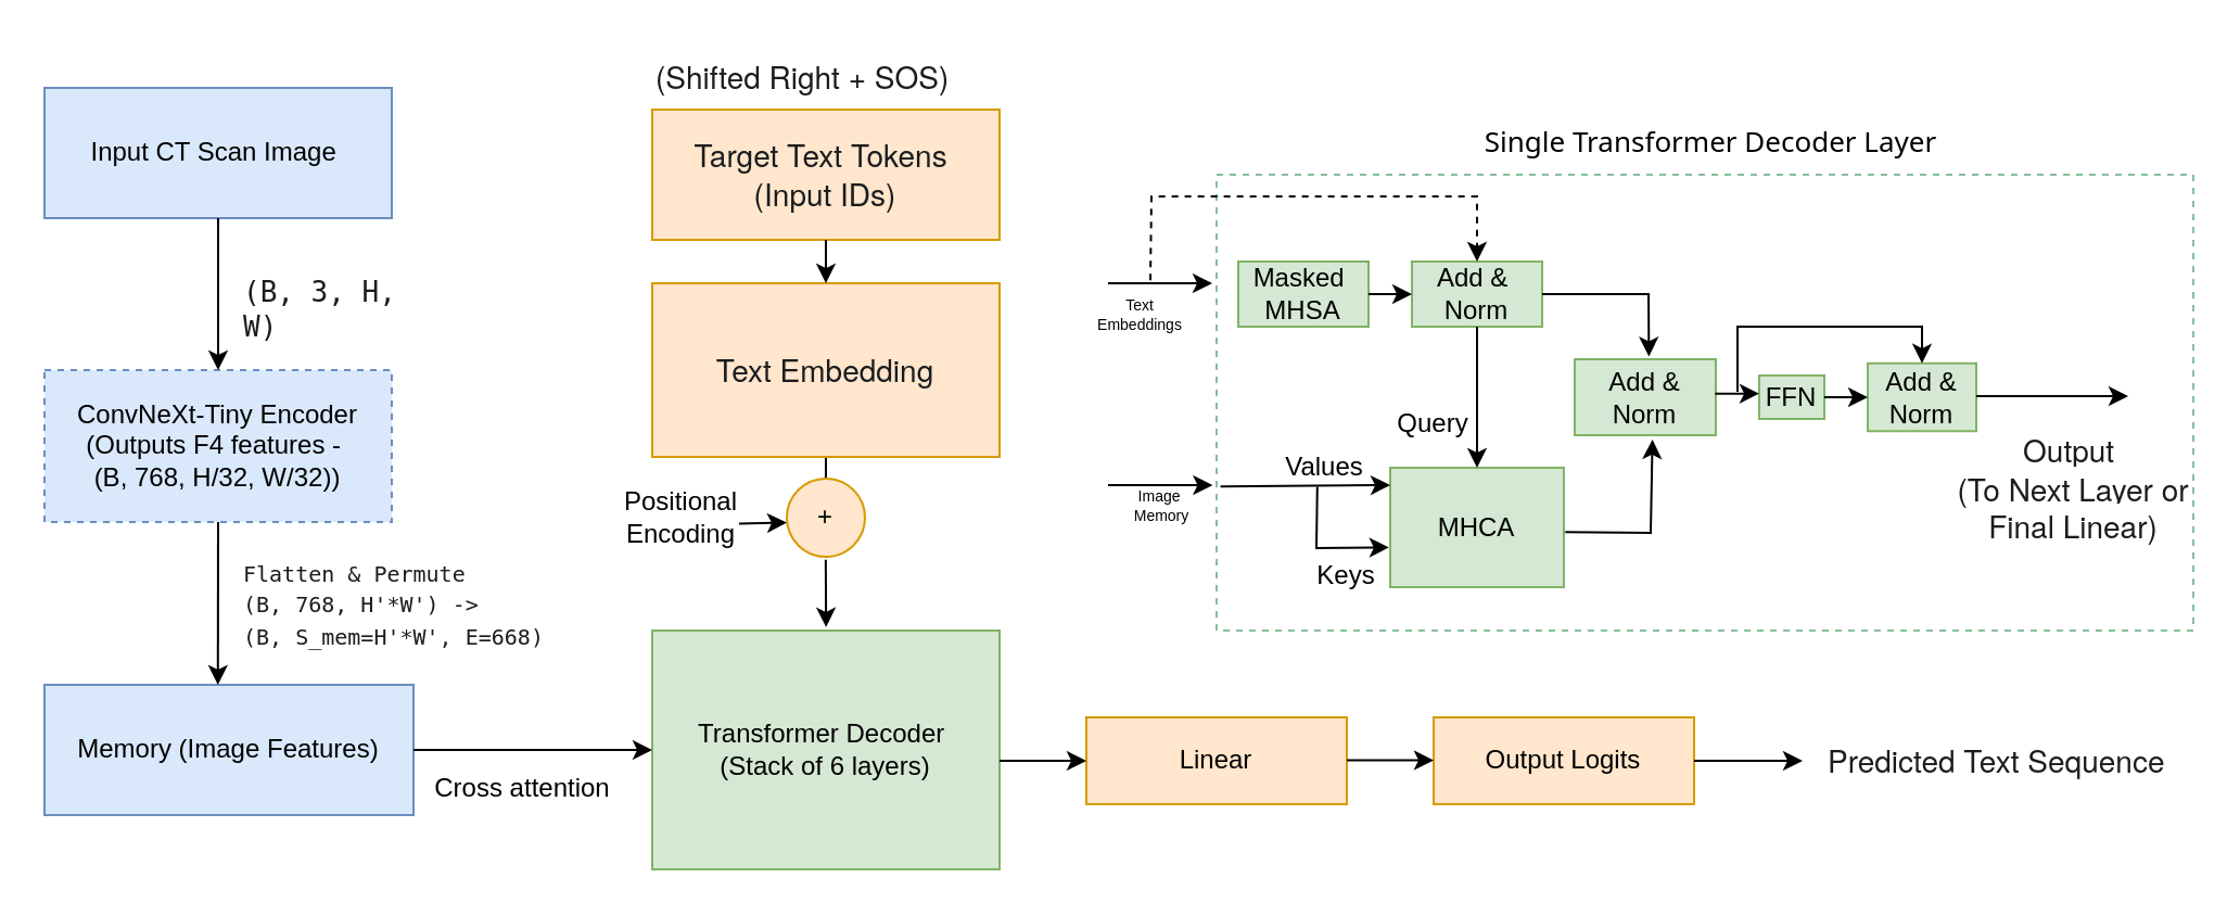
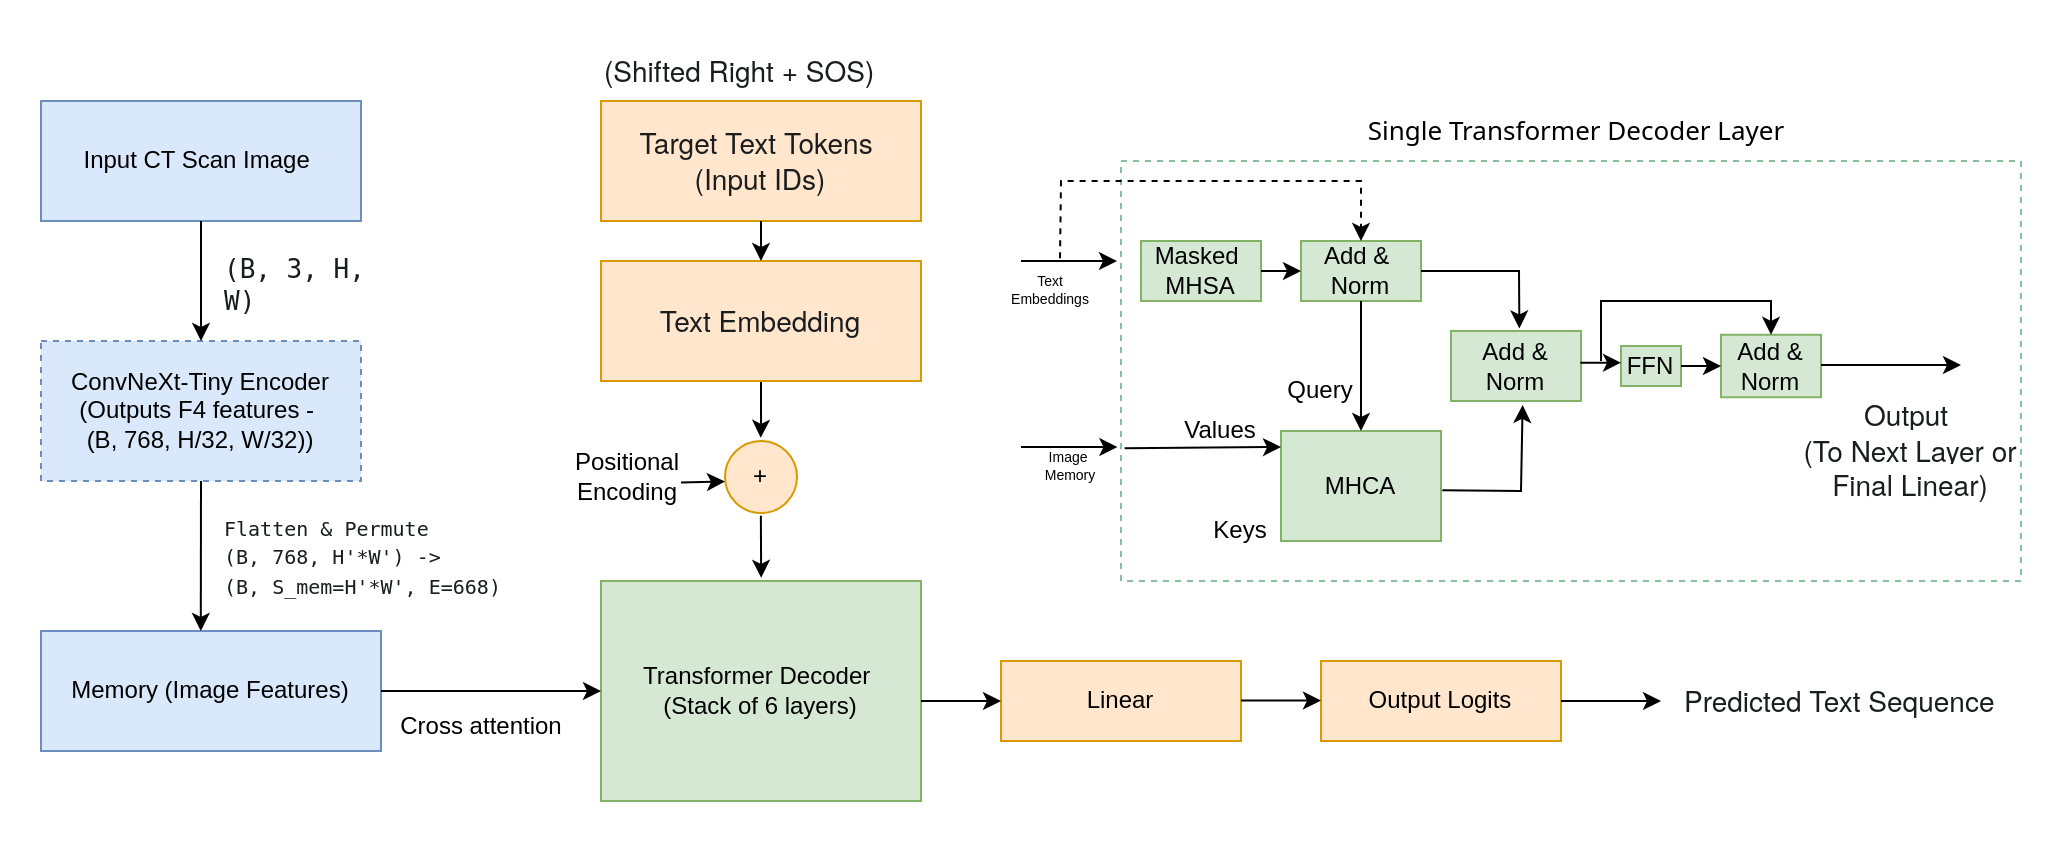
- <mxCell id="2" value="Input CT Scan Image&amp;nbsp;" style="rounded=0;whiteSpace=wrap;html=1;fillColor=#dae8fc;strokeColor=#6c8ebf;" parent="1" vertex="1"><mxGeometry x="20" y="40" width="160" height="60" as="geometry" /></mxCell>
+ <mxCell id="2" value="Input CT Scan Image&amp;nbsp;" style="rounded=0;whiteSpace=wrap;html=1;fillColor=#dae8fc;strokeColor=#6c8ebf;" parent="1" vertex="1"><mxGeometry x="20" y="50" width="160" height="60" as="geometry" /></mxCell>
- <mxCell id="12" value="&lt;span style=&quot;--un-translate-z: 0; --un-pan-x: ; --un-pan-y: ; --un-pinch-zoom: ; --un-scroll-snap-strictness: proximity; --un-ordinal: ; --un-slashed-zero: ; --un-numeric-figure: ; --un-numeric-spacing: ; --un-numeric-fraction: ; --un-border-spacing-x: 0; --un-border-spacing-y: 0; --un-ring-offset-shadow: 0 0 rgb(0 0 0 / 0); --un-ring-shadow: 0 0 rgb(0 0 0 / 0); --un-shadow-inset: ; --un-shadow: 0 0 rgb(0 0 0 / 0); --un-ring-inset: ; --un-ring-offset-width: 0px; --un-ring-offset-color: light-dark(#fff, #000000); --un-ring-width: 0px; --un-ring-color: rgb(147 197 253 / .5); --un-blur: ; --un-brightness: ; --un-contrast: ; --un-drop-shadow: ; --un-grayscale: ; --un-hue-rotate: ; --un-invert: ; --un-saturate: ; --un-sepia: ; --un-backdrop-blur: ; --un-backdrop-brightness: ; --un-backdrop-contrast: ; --un-backdrop-grayscale: ; --un-backdrop-hue-rotate: ; --un-backdrop-invert: ; --un-backdrop-opacity: ; --un-backdrop-saturate: ; --un-backdrop-sepia: ; box-sizing: border-box; color: rgb(26, 28, 30); font-family: &amp;quot;Google Sans Text&amp;quot;, &amp;quot;Helvetica Neue&amp;quot;, sans-serif; font-size: 14px; text-align: left;&quot; class=&quot;ng-star-inserted&quot;&gt;&lt;span style=&quot;--un-translate-z: 0; --un-pan-x: ; --un-pan-y: ; --un-pinch-zoom: ; --un-scroll-snap-strictness: proximity; --un-ordinal: ; --un-slashed-zero: ; --un-numeric-figure: ; --un-numeric-spacing: ; --un-numeric-fraction: ; --un-border-spacing-x: 0; --un-border-spacing-y: 0; --un-ring-offset-shadow: 0 0 rgb(0 0 0 / 0); --un-ring-shadow: 0 0 rgb(0 0 0 / 0); --un-shadow-inset: ; --un-shadow: 0 0 rgb(0 0 0 / 0); --un-ring-inset: ; --un-ring-offset-width: 0px; --un-ring-offset-color: light-dark(#fff, #000000); --un-ring-width: 0px; --un-ring-color: rgb(147 197 253 / .5); --un-blur: ; --un-brightness: ; --un-contrast: ; --un-drop-shadow: ; --un-grayscale: ; --un-hue-rotate: ; --un-invert: ; --un-saturate: ; --un-sepia: ; --un-backdrop-blur: ; --un-backdrop-brightness: ; --un-backdrop-contrast: ; --un-backdrop-grayscale: ; --un-backdrop-hue-rotate: ; --un-backdrop-invert: ; --un-backdrop-opacity: ; --un-backdrop-saturate: ; --un-backdrop-sepia: ; box-sizing: border-box;&quot; class=&quot;ng-star-inserted&quot;&gt;Text Embedding&lt;/span&gt;&lt;/span&gt;" style="rounded=0;whiteSpace=wrap;html=1;fillColor=#ffe6cc;strokeColor=#d79b00;" parent="1" vertex="1"><mxGeometry x="300" y="130" width="160" height="80" as="geometry" /></mxCell>
+ <mxCell id="12" value="&lt;span style=&quot;--un-translate-z: 0; --un-pan-x: ; --un-pan-y: ; --un-pinch-zoom: ; --un-scroll-snap-strictness: proximity; --un-ordinal: ; --un-slashed-zero: ; --un-numeric-figure: ; --un-numeric-spacing: ; --un-numeric-fraction: ; --un-border-spacing-x: 0; --un-border-spacing-y: 0; --un-ring-offset-shadow: 0 0 rgb(0 0 0 / 0); --un-ring-shadow: 0 0 rgb(0 0 0 / 0); --un-shadow-inset: ; --un-shadow: 0 0 rgb(0 0 0 / 0); --un-ring-inset: ; --un-ring-offset-width: 0px; --un-ring-offset-color: light-dark(#fff, #000000); --un-ring-width: 0px; --un-ring-color: rgb(147 197 253 / .5); --un-blur: ; --un-brightness: ; --un-contrast: ; --un-drop-shadow: ; --un-grayscale: ; --un-hue-rotate: ; --un-invert: ; --un-saturate: ; --un-sepia: ; --un-backdrop-blur: ; --un-backdrop-brightness: ; --un-backdrop-contrast: ; --un-backdrop-grayscale: ; --un-backdrop-hue-rotate: ; --un-backdrop-invert: ; --un-backdrop-opacity: ; --un-backdrop-saturate: ; --un-backdrop-sepia: ; box-sizing: border-box; color: rgb(26, 28, 30); font-family: &amp;quot;Google Sans Text&amp;quot;, &amp;quot;Helvetica Neue&amp;quot;, sans-serif; font-size: 14px; text-align: left;&quot; class=&quot;ng-star-inserted&quot;&gt;&lt;span style=&quot;--un-translate-z: 0; --un-pan-x: ; --un-pan-y: ; --un-pinch-zoom: ; --un-scroll-snap-strictness: proximity; --un-ordinal: ; --un-slashed-zero: ; --un-numeric-figure: ; --un-numeric-spacing: ; --un-numeric-fraction: ; --un-border-spacing-x: 0; --un-border-spacing-y: 0; --un-ring-offset-shadow: 0 0 rgb(0 0 0 / 0); --un-ring-shadow: 0 0 rgb(0 0 0 / 0); --un-shadow-inset: ; --un-shadow: 0 0 rgb(0 0 0 / 0); --un-ring-inset: ; --un-ring-offset-width: 0px; --un-ring-offset-color: light-dark(#fff, #000000); --un-ring-width: 0px; --un-ring-color: rgb(147 197 253 / .5); --un-blur: ; --un-brightness: ; --un-contrast: ; --un-drop-shadow: ; --un-grayscale: ; --un-hue-rotate: ; --un-invert: ; --un-saturate: ; --un-sepia: ; --un-backdrop-blur: ; --un-backdrop-brightness: ; --un-backdrop-contrast: ; --un-backdrop-grayscale: ; --un-backdrop-hue-rotate: ; --un-backdrop-invert: ; --un-backdrop-opacity: ; --un-backdrop-saturate: ; --un-backdrop-sepia: ; box-sizing: border-box;&quot; class=&quot;ng-star-inserted&quot;&gt;Text Embedding&lt;/span&gt;&lt;/span&gt;" style="rounded=0;whiteSpace=wrap;html=1;fillColor=#ffe6cc;strokeColor=#d79b00;" parent="1" vertex="1"><mxGeometry x="300" y="130" width="160" height="60" as="geometry" /></mxCell>
- <mxCell id="50" value="" style="endArrow=classic;html=1;rounded=0;entryX=-0.007;entryY=0.667;entryDx=0;entryDy=0;entryPerimeter=0;exitX=0.41;exitY=1.377;exitDx=0;exitDy=0;exitPerimeter=0;" parent="1" source="37" target="34" edge="1"><mxGeometry width="50" height="50" relative="1" as="geometry"><mxPoint x="610" y="230" as="sourcePoint" /><mxPoint x="620" y="190" as="targetPoint" /><Array as="points"><mxPoint x="606" y="252" /></Array></mxGeometry></mxCell>
